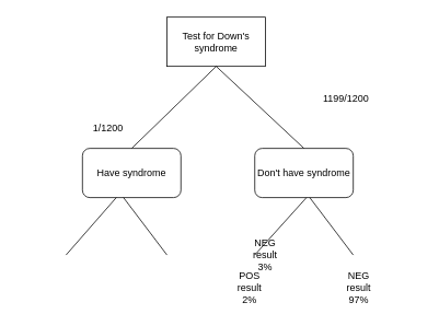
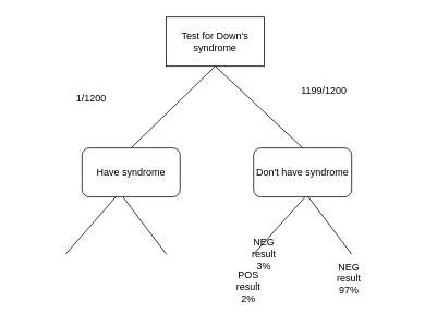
- <mxCell id="15" value="1199/1200" style="text;html=1;strokeColor=none;fillColor=none;align=center;verticalAlign=middle;whiteSpace=wrap;rounded=0;" parent="1" vertex="1"><mxGeometry x="330" y="110" width="183" height="20" as="geometry" /></mxCell>
+ <mxCell id="15" value="1199/1200" style="text;html=1;strokeColor=none;fillColor=none;align=center;verticalAlign=middle;whiteSpace=wrap;rounded=0;" parent="1" vertex="1"><mxGeometry x="305" y="100" width="183" height="20" as="geometry" /></mxCell>
- <mxCell id="14" value="1/1200" style="text;html=1;strokeColor=none;fillColor=none;align=center;verticalAlign=middle;whiteSpace=wrap;rounded=0;" parent="1" vertex="1"><mxGeometry x="40" y="145" width="183" height="20" as="geometry" /></mxCell>
+ <mxCell id="14" value="1/1200" style="text;html=1;strokeColor=none;fillColor=none;align=center;verticalAlign=middle;whiteSpace=wrap;rounded=0;" parent="1" vertex="1"><mxGeometry x="20" y="110" width="183" height="20" as="geometry" /></mxCell>
- <mxCell id="13" value="NEG result 97%" style="text;html=1;strokeColor=none;fillColor=none;align=center;verticalAlign=middle;whiteSpace=wrap;rounded=0;" parent="1" vertex="1"><mxGeometry x="416.5" y="340" width="40" height="20" as="geometry" /></mxCell>
+ <mxCell id="13" value="NEG result 97%" style="text;html=1;strokeColor=none;fillColor=none;align=center;verticalAlign=middle;whiteSpace=wrap;rounded=0;" parent="1" vertex="1"><mxGeometry x="406.5" y="330" width="40" height="20" as="geometry" /></mxCell>
